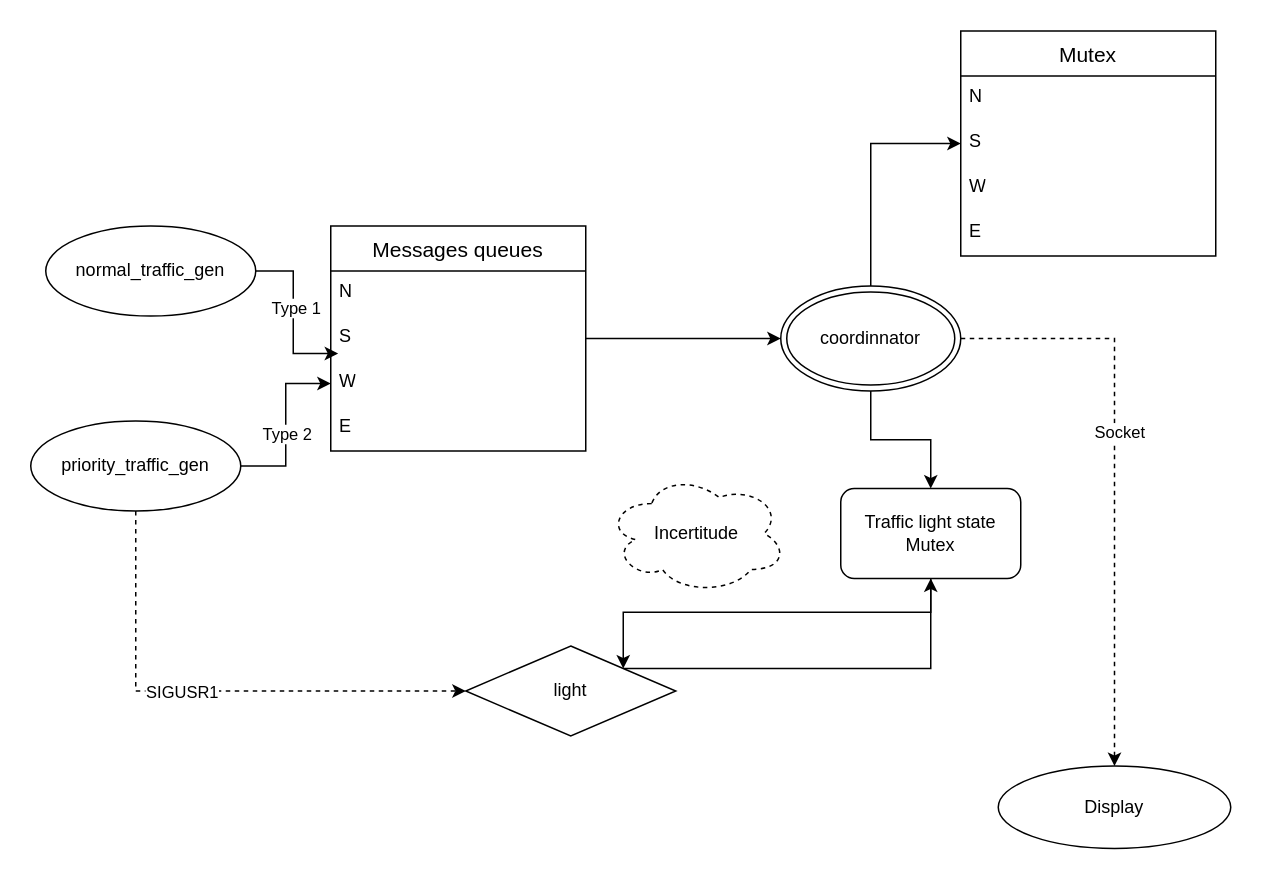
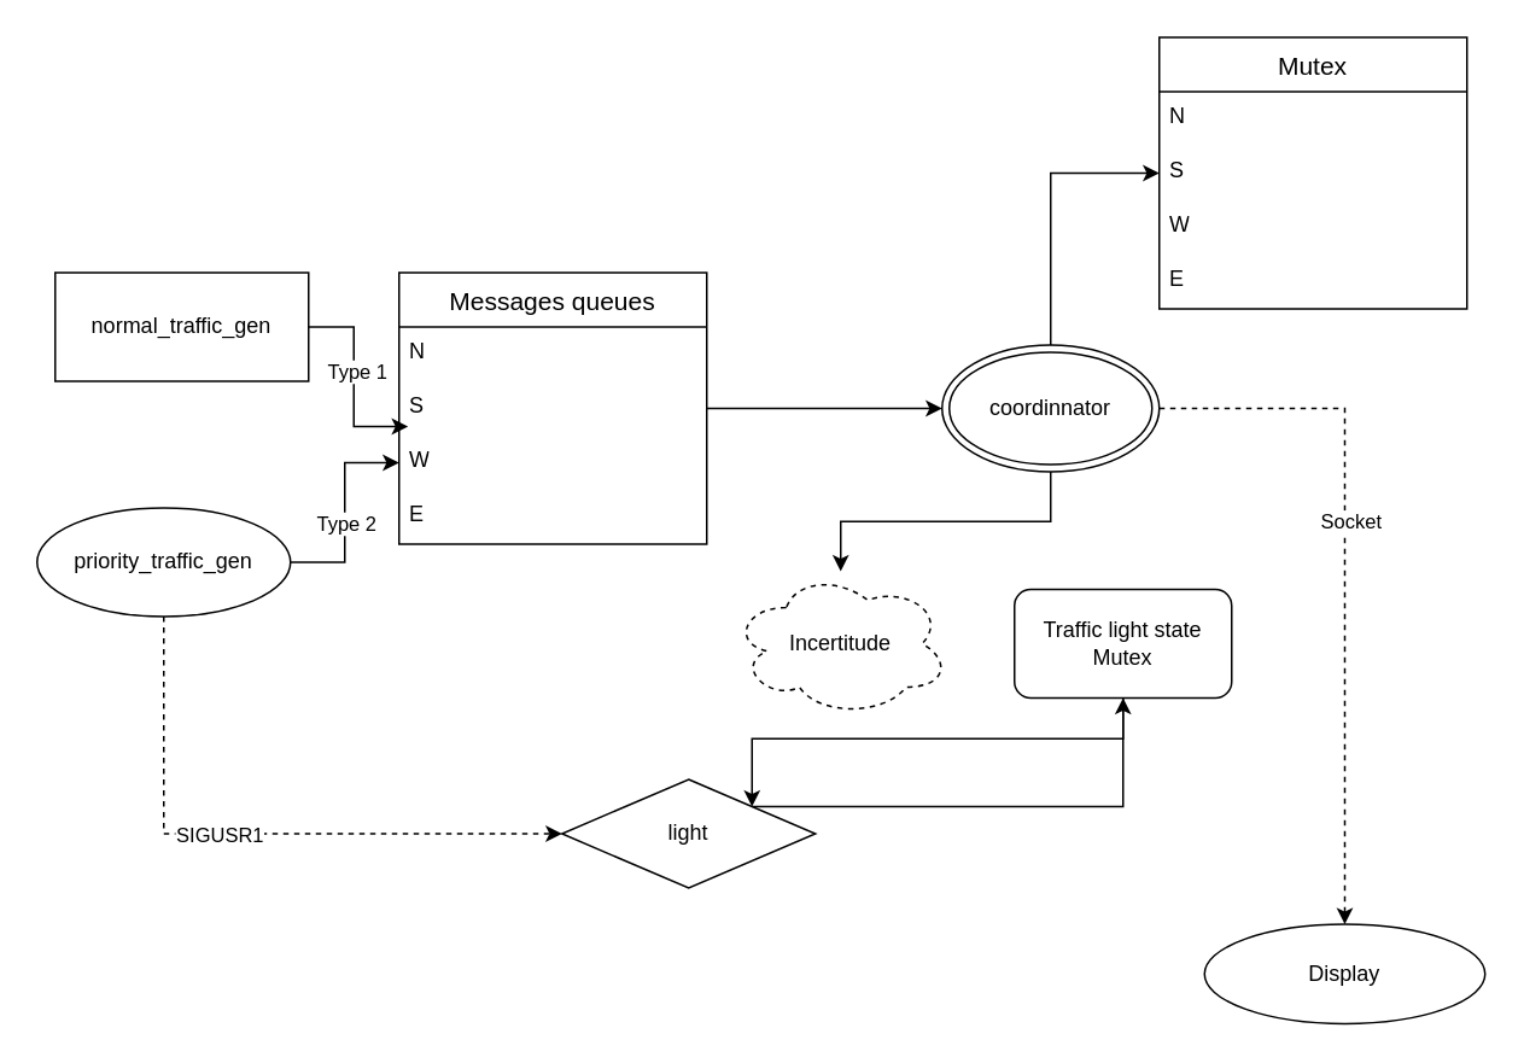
- <mxCell id="2" value="normal_traffic_gen" style="ellipse;whiteSpace=wrap;html=1;" vertex="1" parent="1"><mxGeometry x="30" y="150" width="140" height="60" as="geometry" /></mxCell>
+ <mxCell id="2" value="normal_traffic_gen" style="whiteSpace=wrap;html=1;rounded=0;" vertex="1" parent="1"><mxGeometry x="30" y="150" width="140" height="60" as="geometry" /></mxCell>
- <mxCell id="16" style="edgeStyle=orthogonalEdgeStyle;rounded=0;orthogonalLoop=1;jettySize=auto;html=1;exitX=0.5;exitY=1;exitDx=0;exitDy=0;entryX=0.5;entryY=0;entryDx=0;entryDy=0;" edge="1" parent="1" source="19" target="29"><mxGeometry relative="1" as="geometry" /></mxCell>
+ <mxCell id="16" style="edgeStyle=orthogonalEdgeStyle;rounded=0;orthogonalLoop=1;jettySize=auto;html=1;exitX=0.5;exitY=1;exitDx=0;exitDy=0;" edge="1" parent="1" source="19" target="31"><mxGeometry relative="1" as="geometry" /></mxCell>
